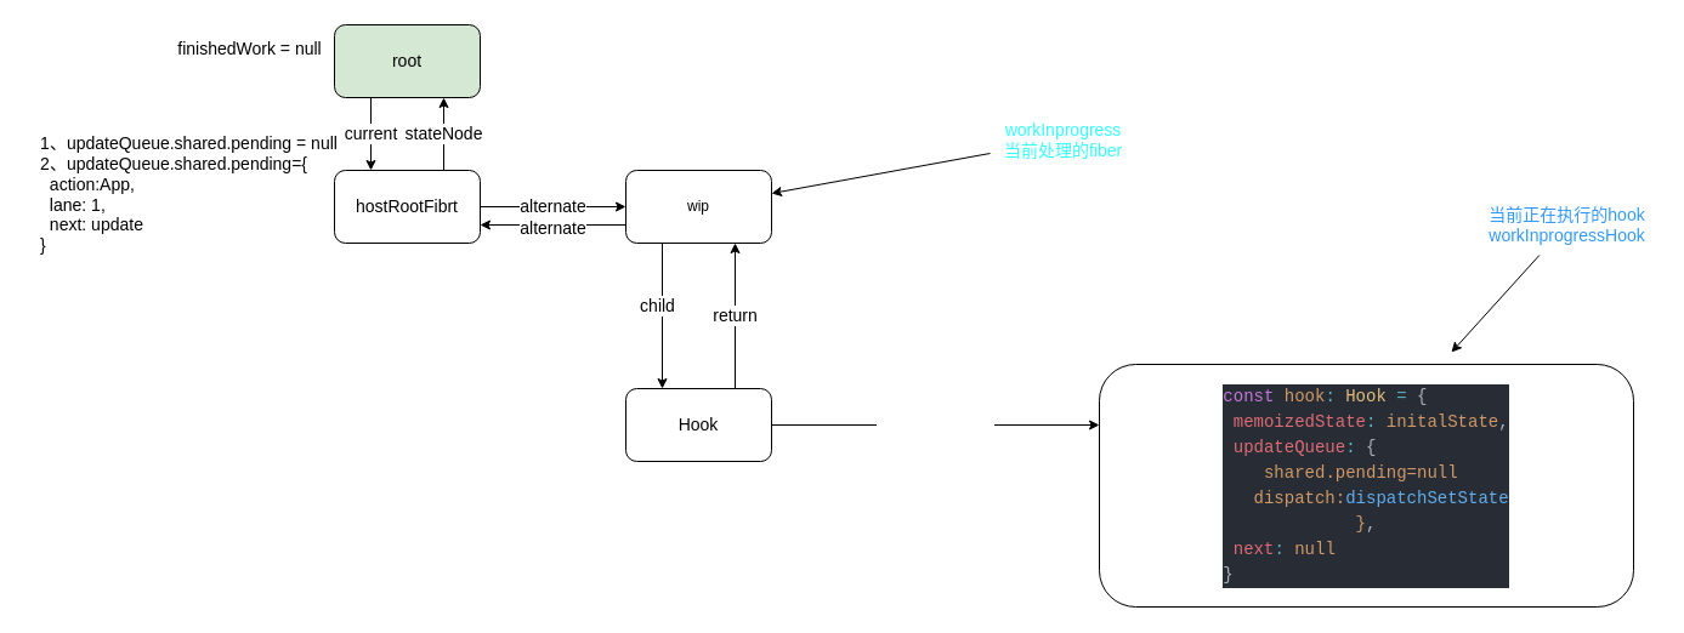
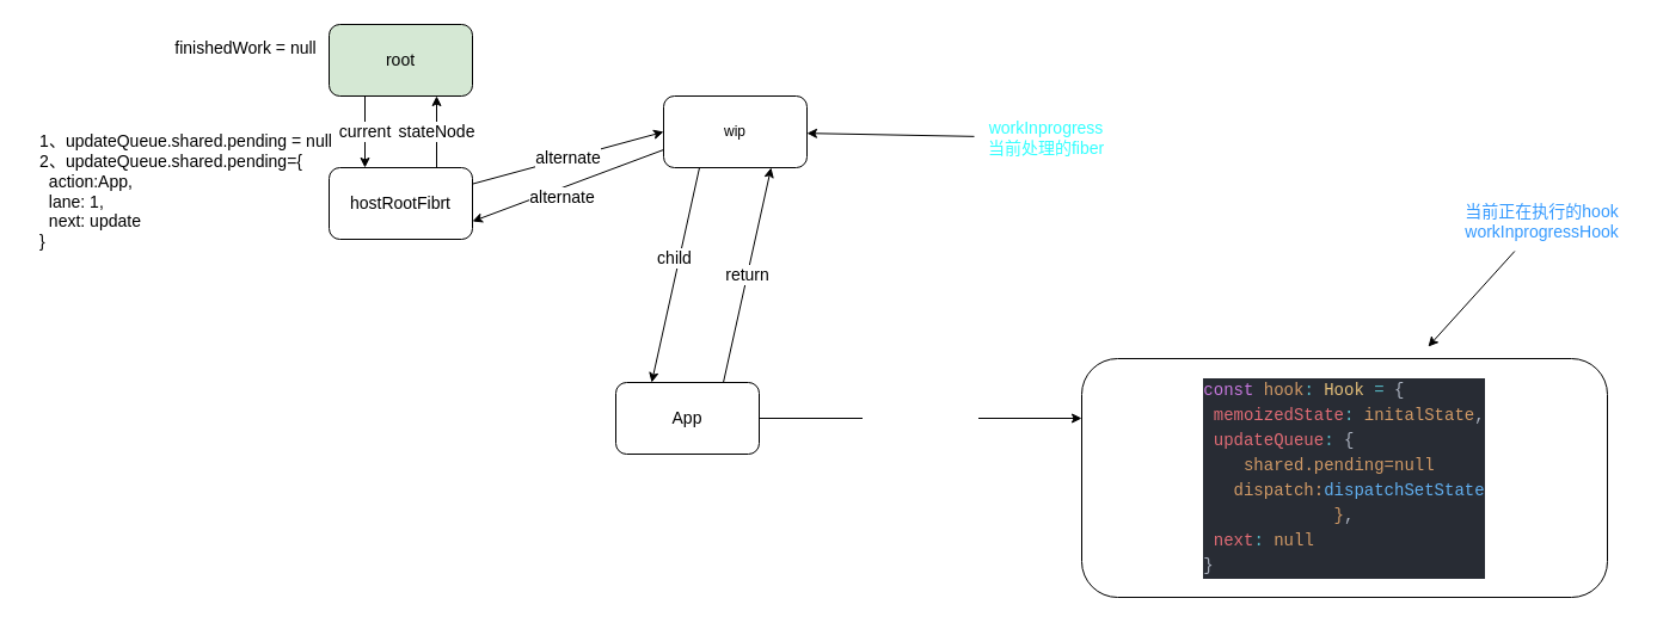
- <mxCell id="13" value="wip" style="rounded=1;whiteSpace=wrap;html=1;" parent="1" vertex="1"><mxGeometry x="515" y="140" width="120" height="60" as="geometry" /></mxCell>
+ <mxCell id="13" value="wip" style="rounded=1;whiteSpace=wrap;html=1;" parent="1" vertex="1"><mxGeometry x="555" y="80" width="120" height="60" as="geometry" /></mxCell>
- <mxCell id="16" value="Hook" style="rounded=1;whiteSpace=wrap;html=1;fontSize=14;" parent="1" vertex="1"><mxGeometry x="515" y="320" width="120" height="60" as="geometry" /></mxCell>
+ <mxCell id="16" value="App" style="rounded=1;whiteSpace=wrap;html=1;fontSize=14;" parent="1" vertex="1"><mxGeometry x="515" y="320" width="120" height="60" as="geometry" /></mxCell>
